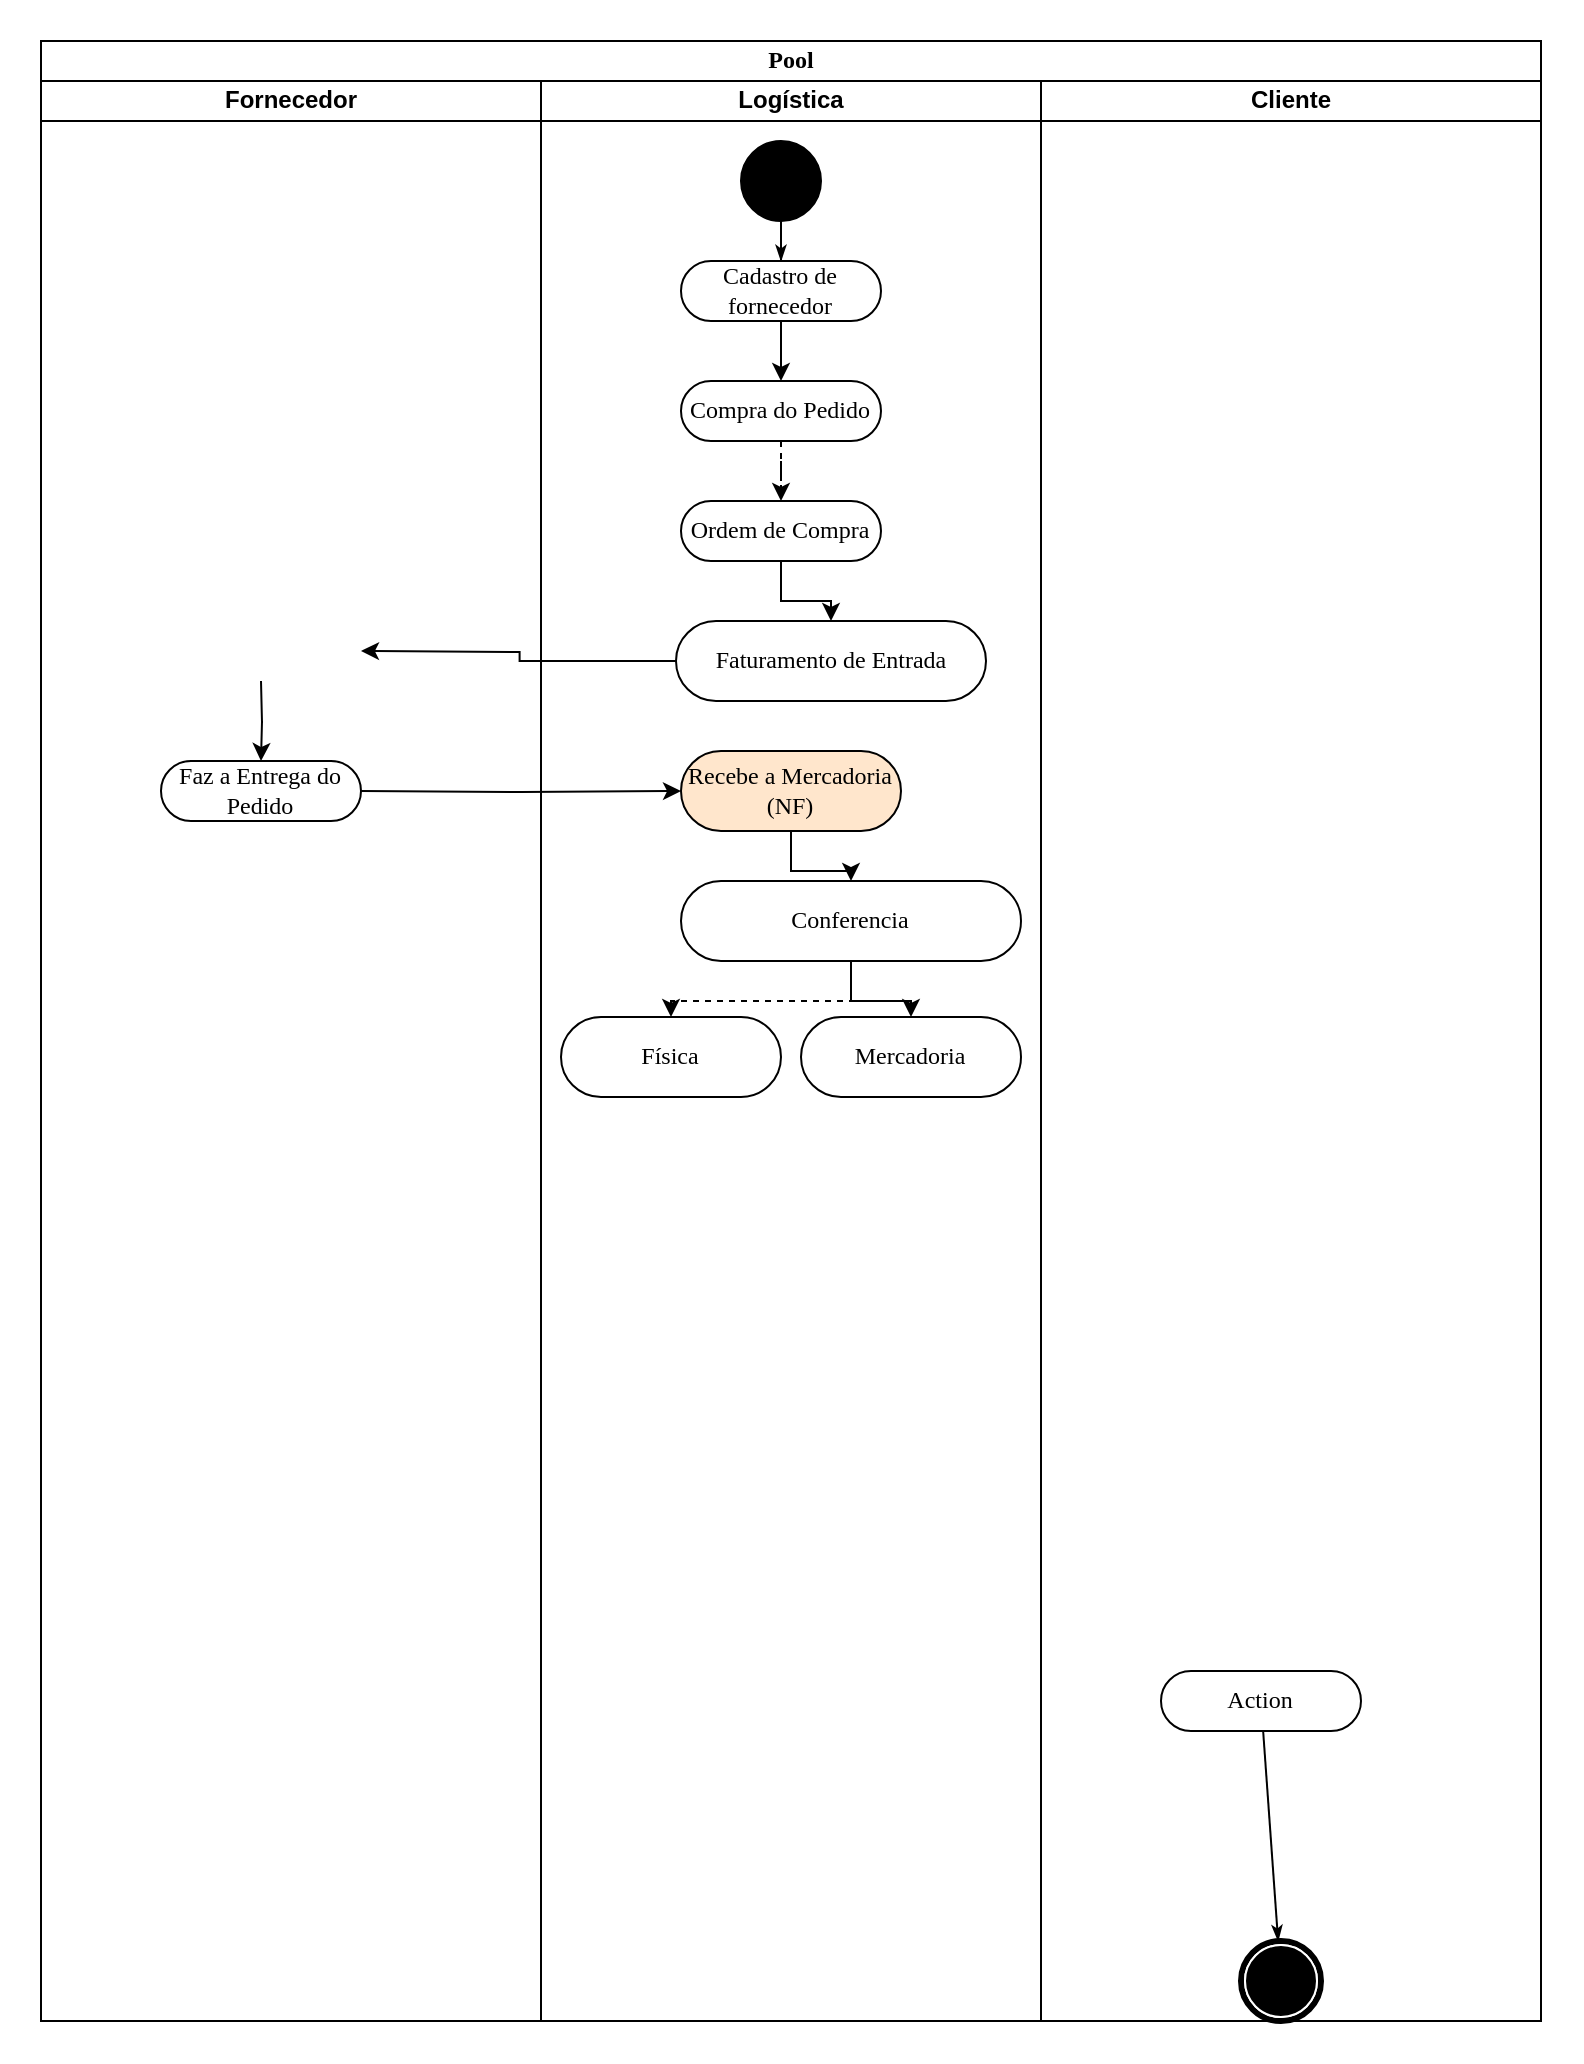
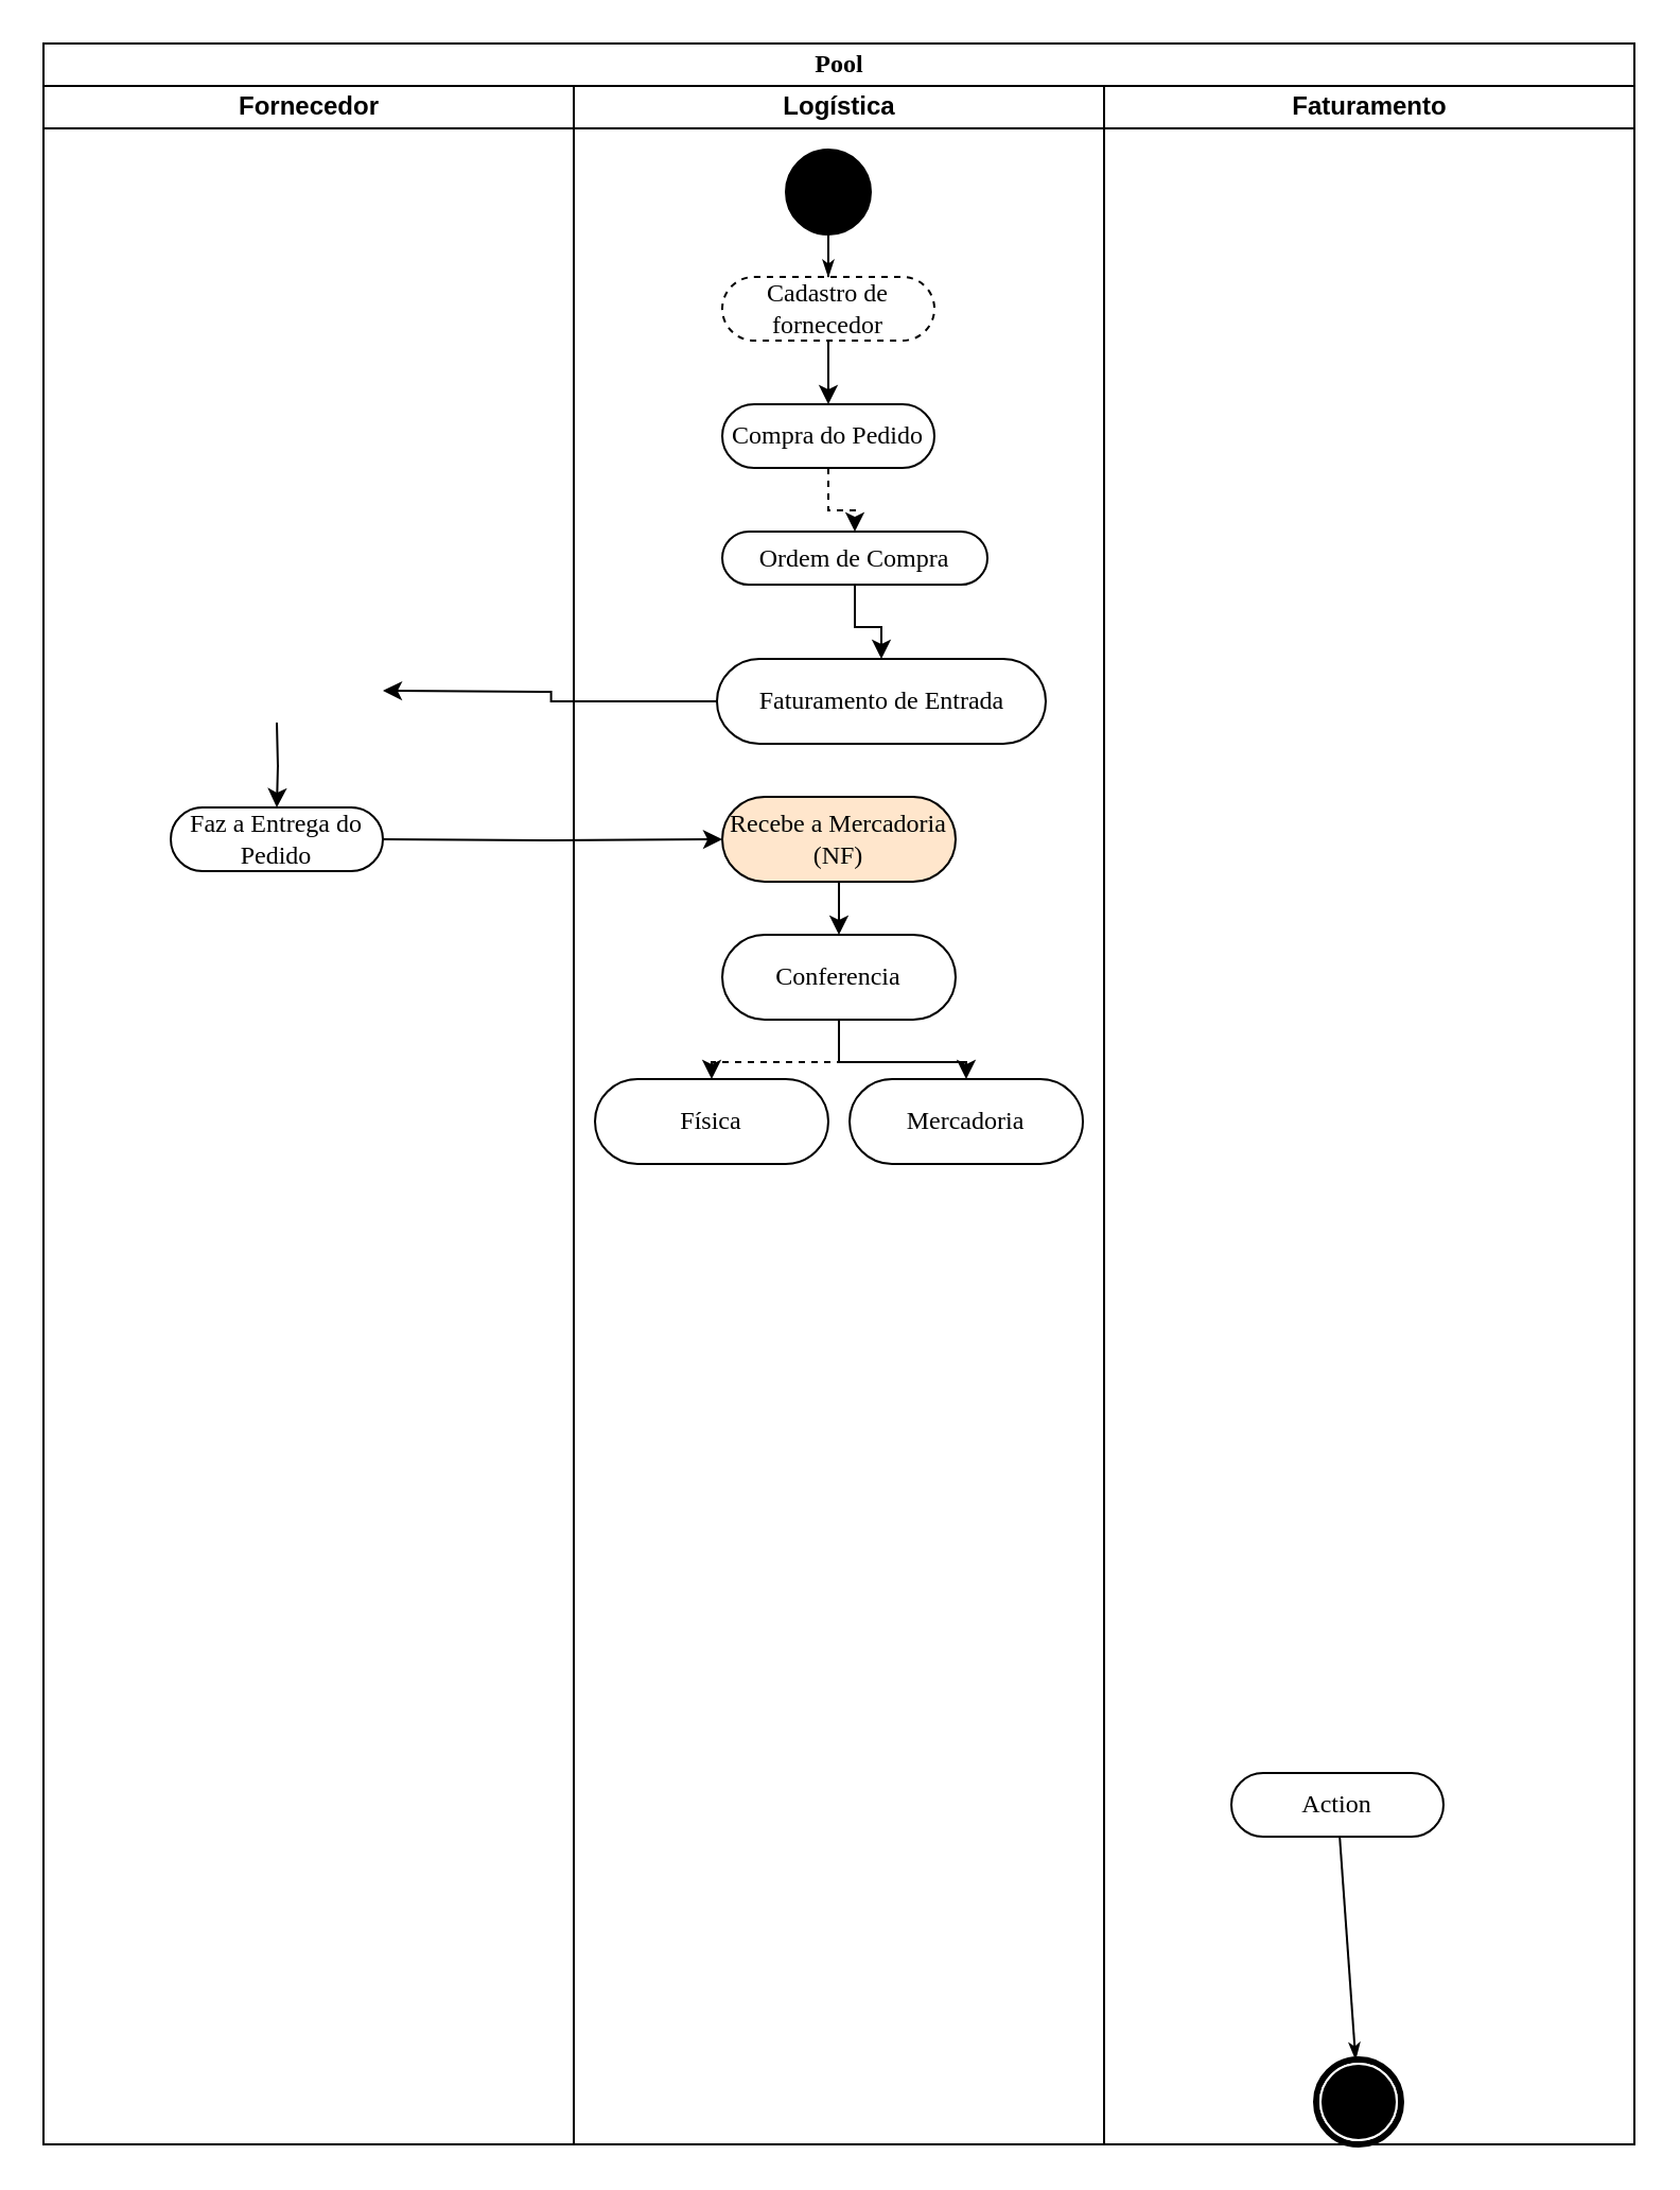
- <mxCell id="24" value="Cliente" style="swimlane;html=1;startSize=20;" parent="2" vertex="1"><mxGeometry x="500" y="20" width="250" height="970" as="geometry" /></mxCell>
+ <mxCell id="24" value="Faturamento" style="swimlane;html=1;startSize=20;" parent="2" vertex="1"><mxGeometry x="500" y="20" width="250" height="970" as="geometry" /></mxCell>
- <mxCell id="16" value="Cadastro de fornecedor" style="rounded=1;whiteSpace=wrap;html=1;shadow=0;comic=0;labelBackgroundColor=none;strokeWidth=1;fontFamily=Verdana;fontSize=12;align=center;arcSize=50;" parent="6" vertex="1"><mxGeometry x="70" y="90" width="100" height="30" as="geometry" /></mxCell>
+ <mxCell id="16" value="Cadastro de fornecedor" style="rounded=1;whiteSpace=wrap;html=1;shadow=0;comic=0;labelBackgroundColor=none;strokeWidth=1;fontFamily=Verdana;fontSize=12;align=center;arcSize=50;dashed=1;" parent="6" vertex="1"><mxGeometry x="70" y="90" width="100" height="30" as="geometry" /></mxCell>
- <mxCell id="13" value="Ordem de Compra" style="rounded=1;whiteSpace=wrap;html=1;shadow=0;comic=0;labelBackgroundColor=none;strokeWidth=1;fontFamily=Verdana;fontSize=12;align=center;arcSize=50;" vertex="1" parent="6"><mxGeometry x="70" y="210" width="100" height="30" as="geometry" /></mxCell>
+ <mxCell id="13" value="Ordem de Compra" style="rounded=1;whiteSpace=wrap;html=1;shadow=0;comic=0;labelBackgroundColor=none;strokeWidth=1;fontFamily=Verdana;fontSize=12;align=center;arcSize=50;" vertex="1" parent="6"><mxGeometry x="70" y="210" width="125" height="25" as="geometry" /></mxCell>
- <mxCell id="10" value="Conferencia" style="rounded=1;whiteSpace=wrap;html=1;shadow=0;comic=0;labelBackgroundColor=none;strokeWidth=1;fontFamily=Verdana;fontSize=12;align=center;arcSize=50;" vertex="1" parent="6"><mxGeometry x="70" y="400" width="170" height="40" as="geometry" /></mxCell>
+ <mxCell id="10" value="Conferencia" style="rounded=1;whiteSpace=wrap;html=1;shadow=0;comic=0;labelBackgroundColor=none;strokeWidth=1;fontFamily=Verdana;fontSize=12;align=center;arcSize=50;" vertex="1" parent="6"><mxGeometry x="70" y="400" width="110" height="40" as="geometry" /></mxCell>
